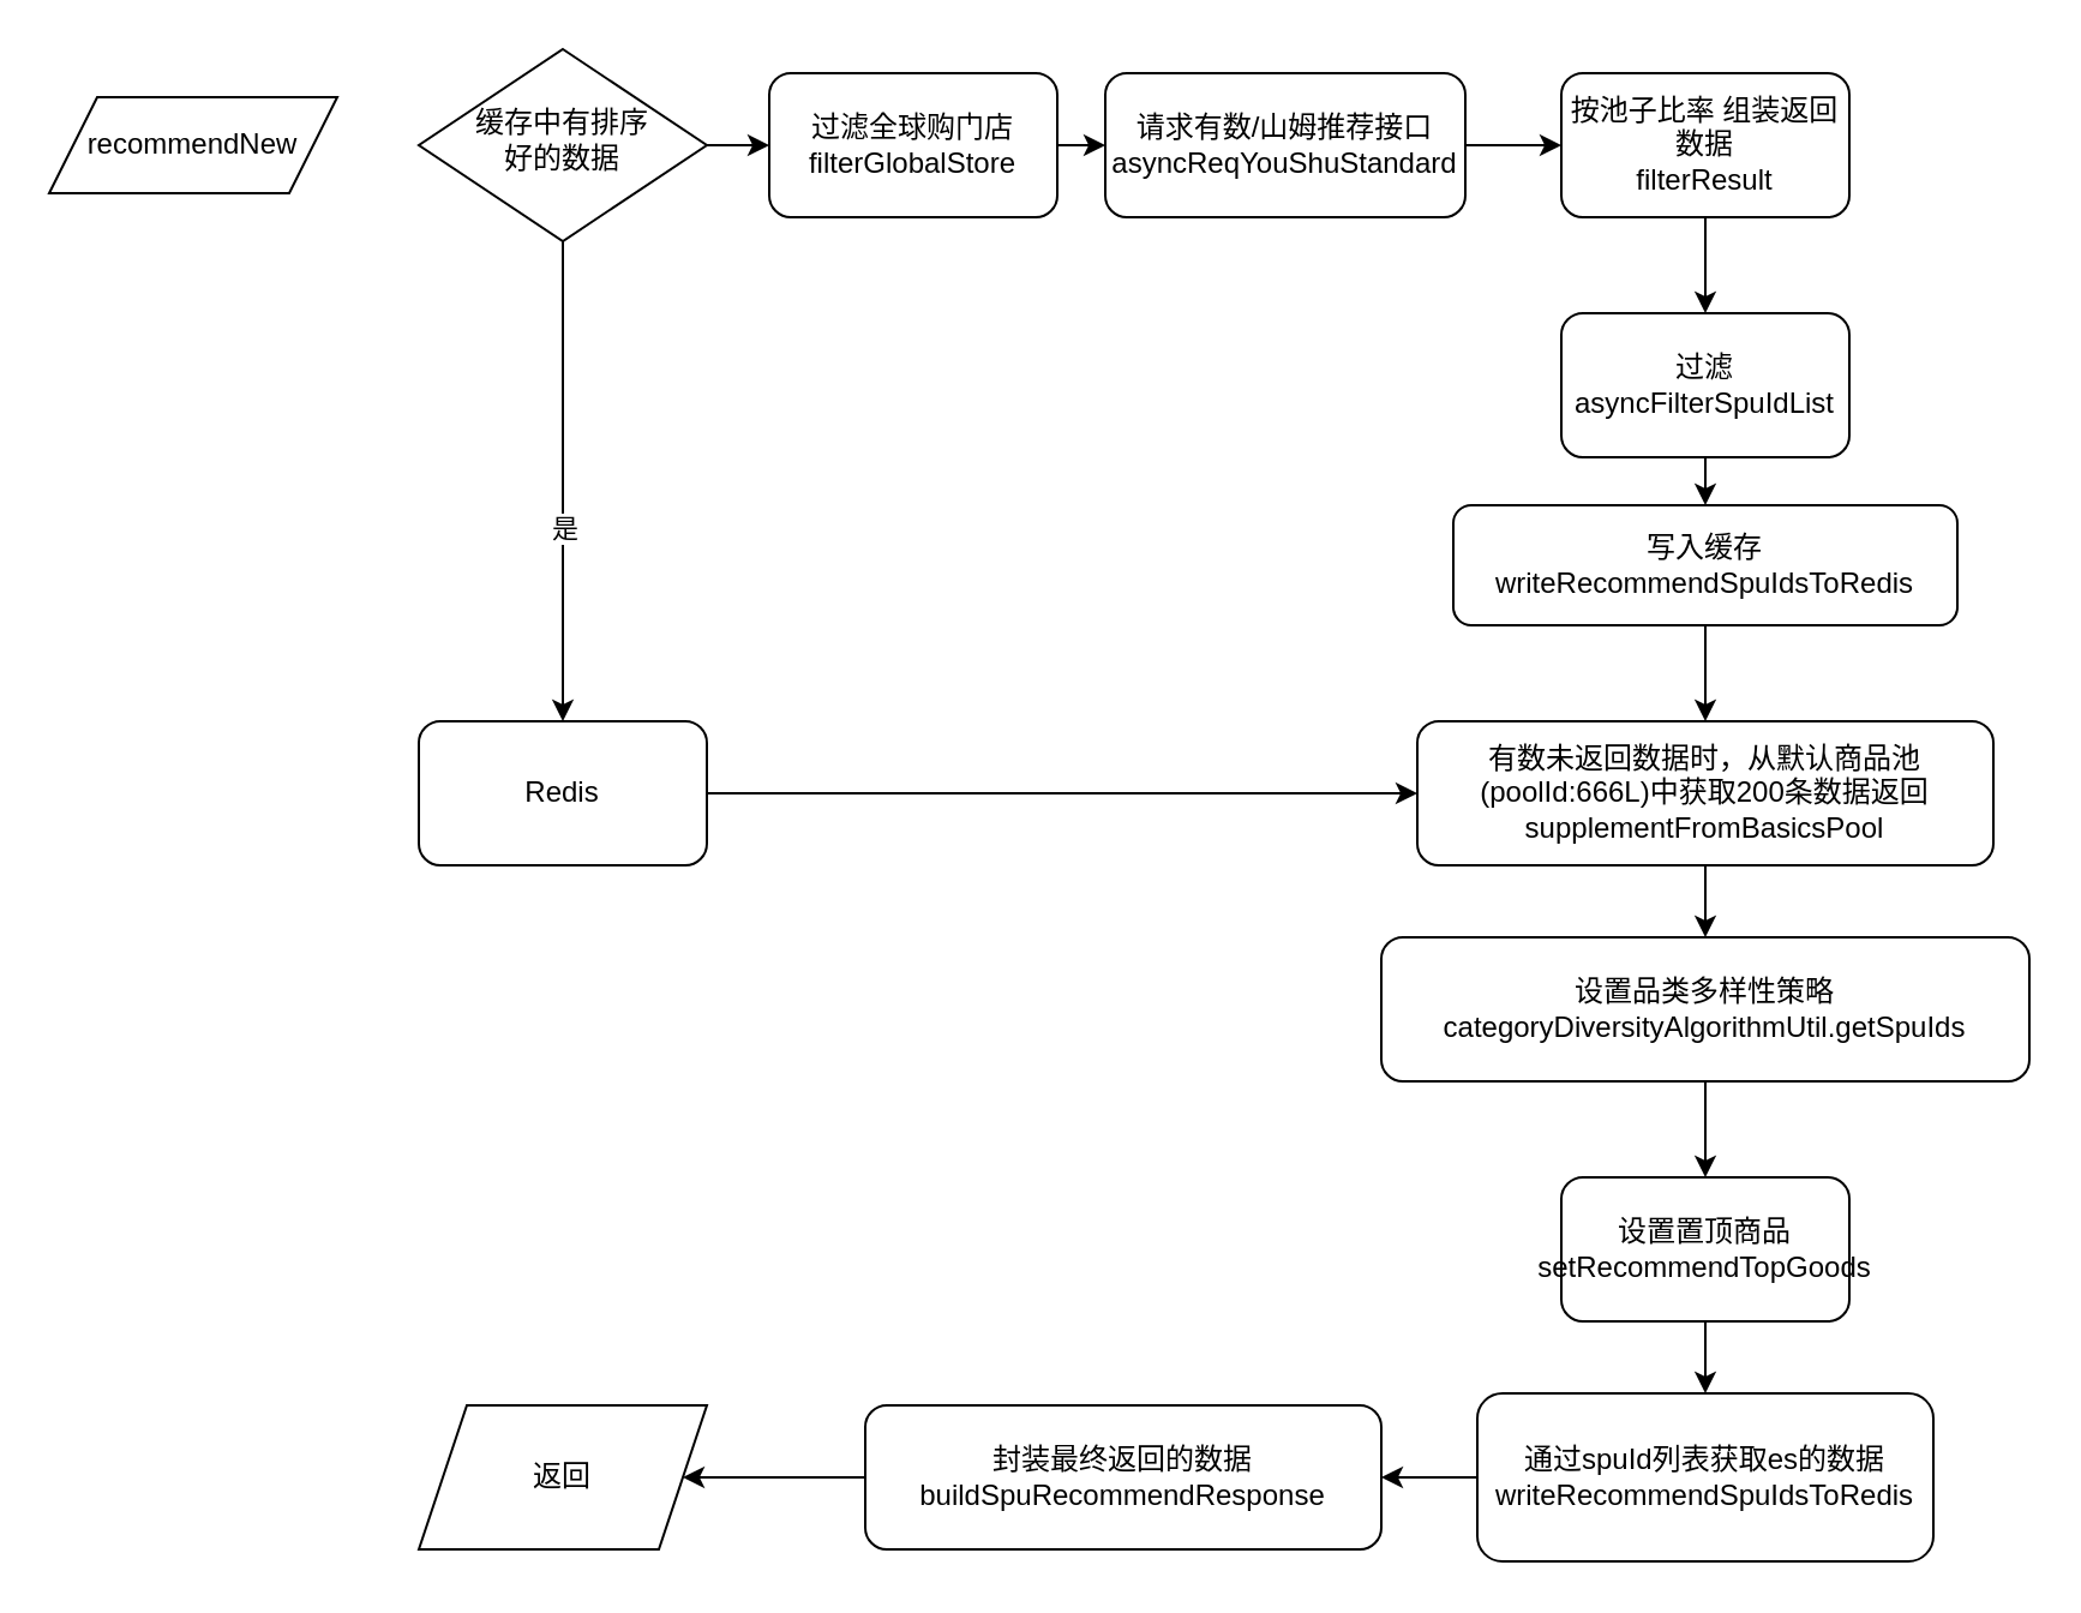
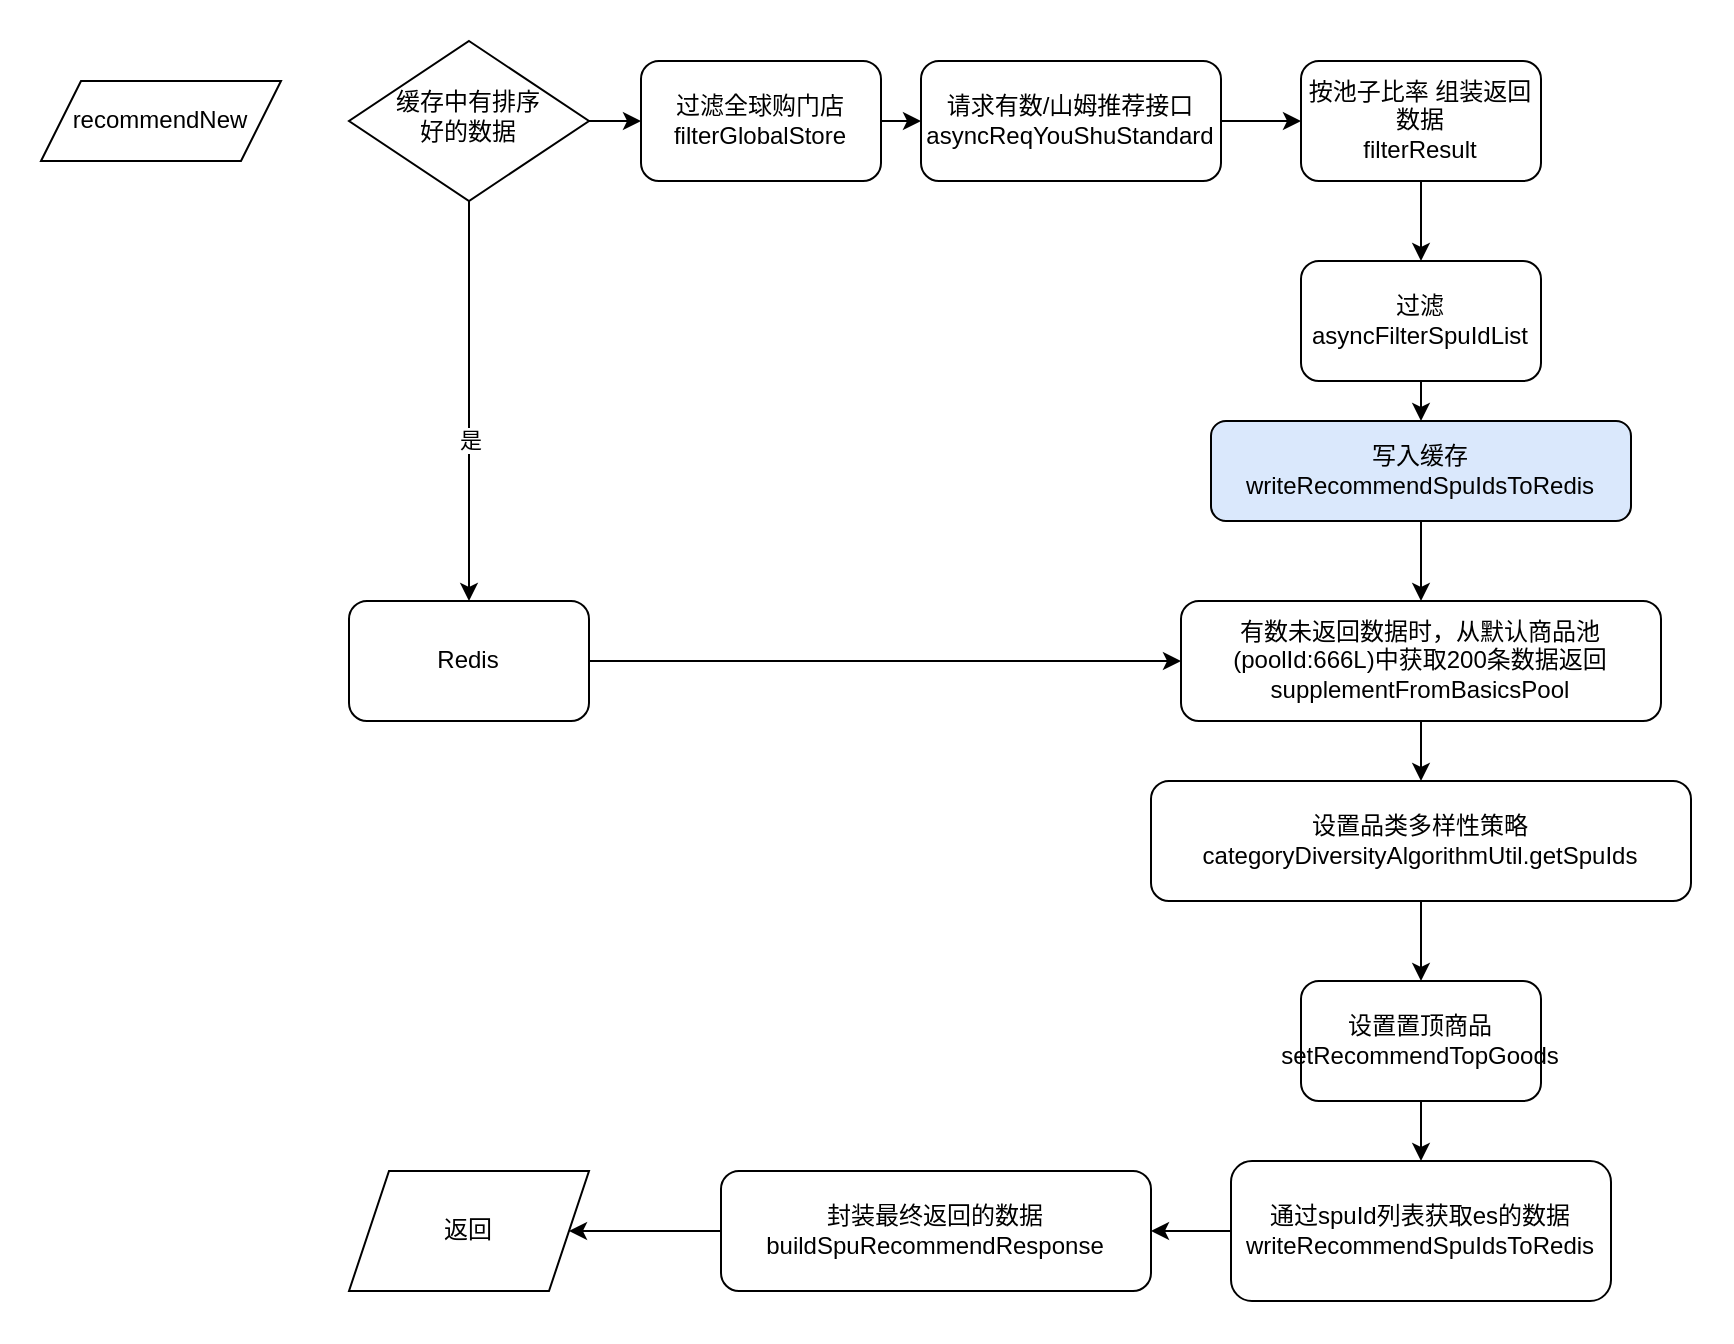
- <mxCell id="18" value="写入缓存&lt;br&gt;writeRecommendSpuIdsToRedis" style="rounded=1;whiteSpace=wrap;html=1;" vertex="1" parent="1"><mxGeometry x="605" y="210" width="210" height="50" as="geometry" /></mxCell>
+ <mxCell id="18" value="写入缓存&lt;br&gt;writeRecommendSpuIdsToRedis" style="rounded=1;whiteSpace=wrap;html=1;fillColor=#dae8fc;" vertex="1" parent="1"><mxGeometry x="605" y="210" width="210" height="50" as="geometry" /></mxCell>
